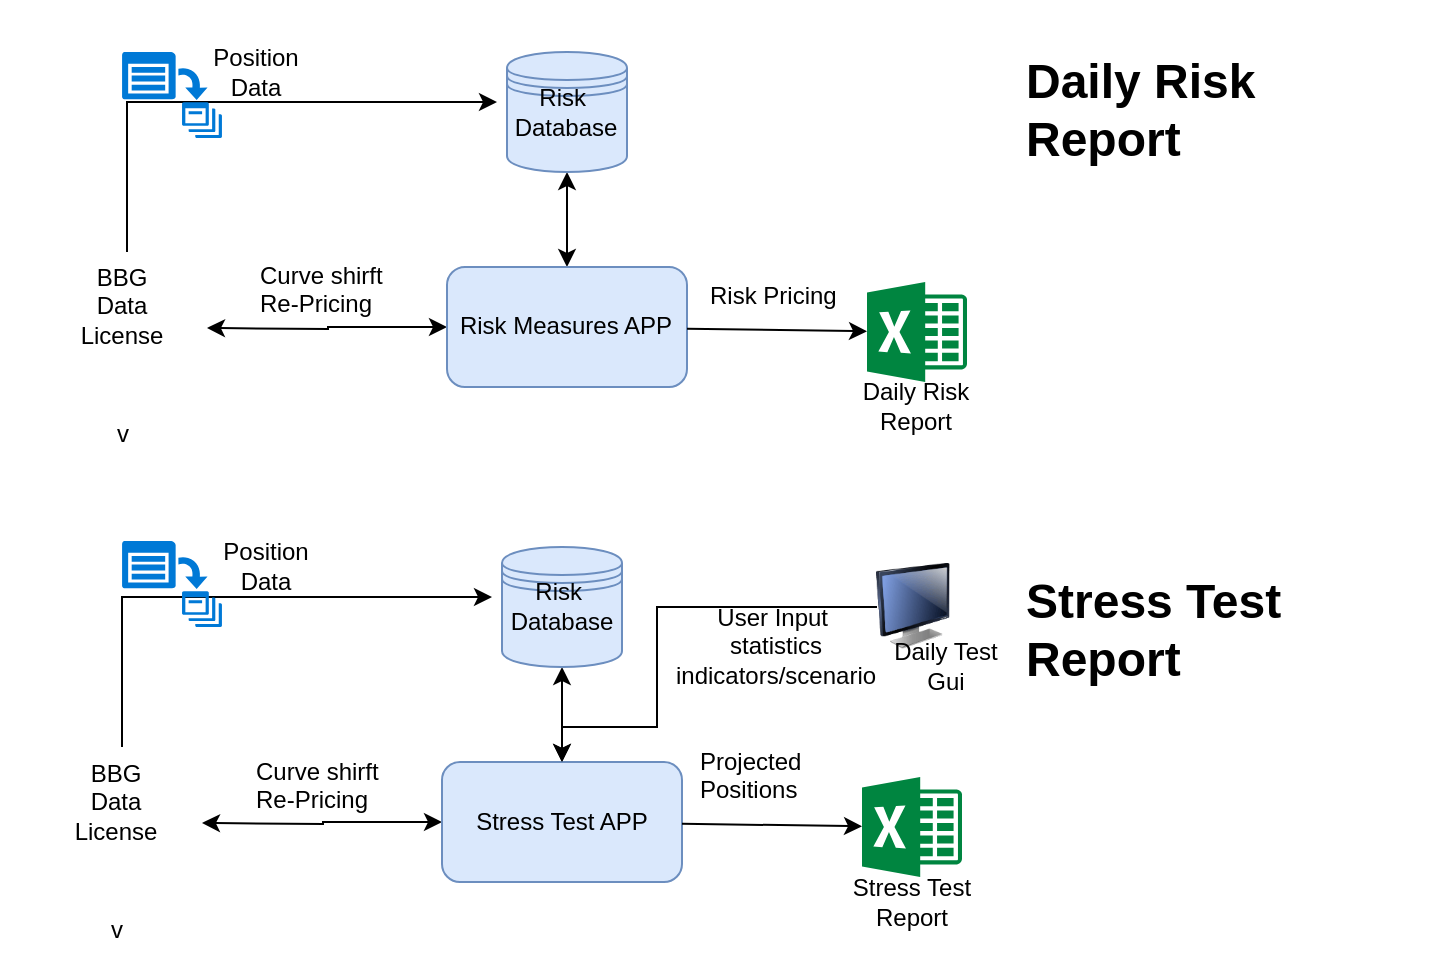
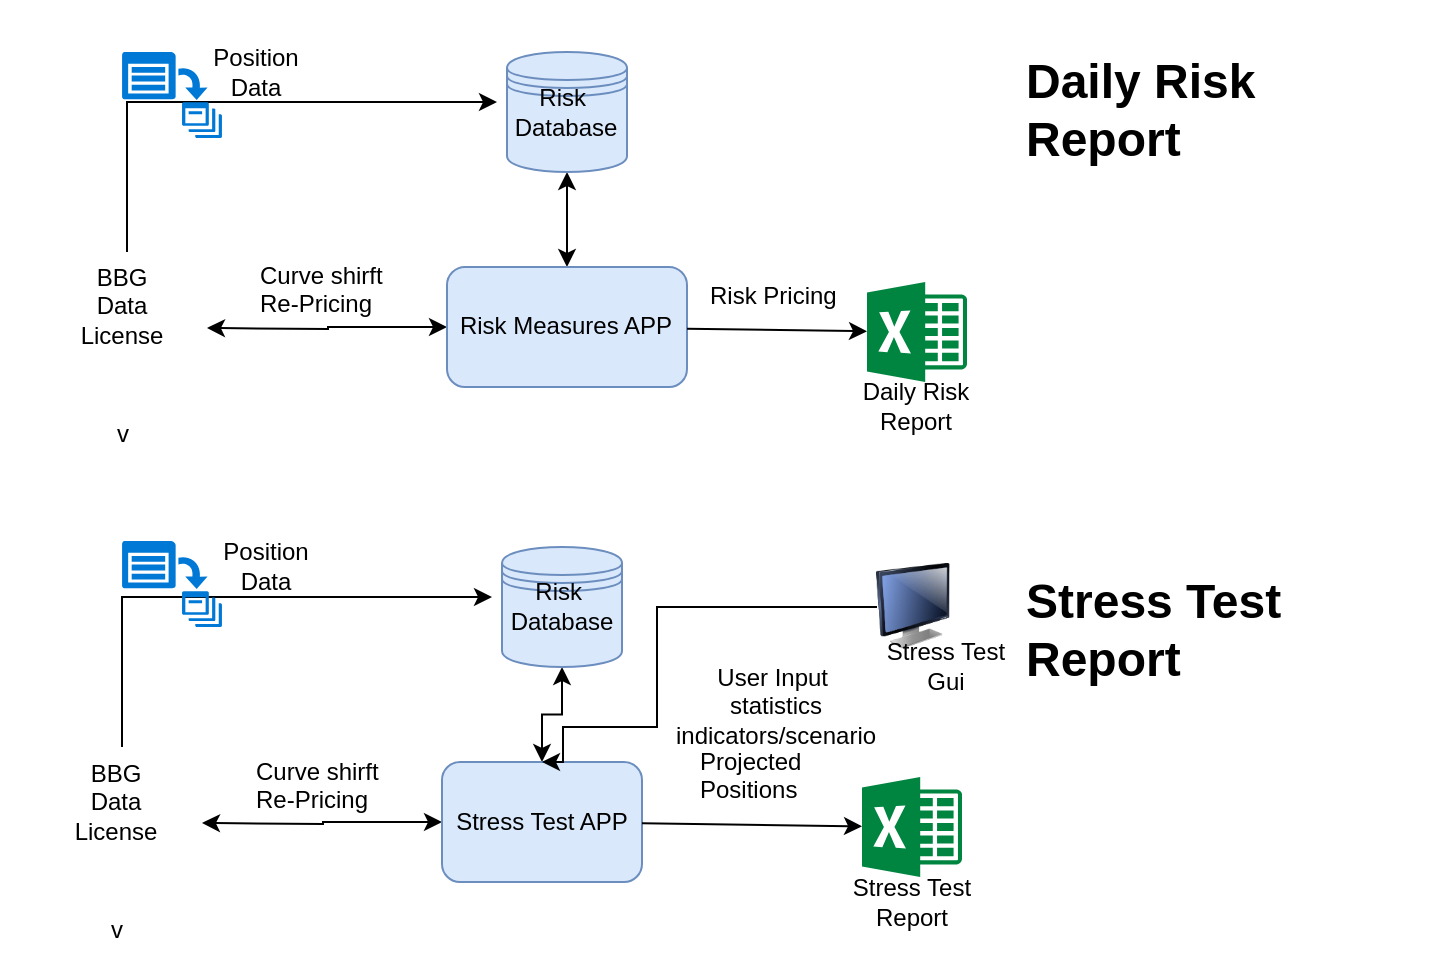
- <mxCell id="32" value="User Input&amp;nbsp;&lt;br&gt;statistics indicators/scenario&lt;br&gt;" style="text;html=1;strokeColor=none;fillColor=none;align=center;verticalAlign=middle;whiteSpace=wrap;rounded=0;" vertex="1" parent="1"><mxGeometry x="353" y="313" width="70" height="20" as="geometry" /></mxCell>
+ <mxCell id="32" value="User Input&amp;nbsp;&lt;br&gt;statistics indicators/scenario&lt;br&gt;" style="text;html=1;strokeColor=none;fillColor=none;align=center;verticalAlign=middle;whiteSpace=wrap;rounded=0;" vertex="1" parent="1"><mxGeometry x="353" y="343" width="70" height="20" as="geometry" /></mxCell>
- <mxCell id="33" value="Daily Test&lt;br&gt;Gui&lt;br&gt;" style="text;html=1;strokeColor=none;fillColor=none;align=center;verticalAlign=middle;whiteSpace=wrap;rounded=0;" vertex="1" parent="1"><mxGeometry x="438" y="323" width="70" height="20" as="geometry" /></mxCell>
+ <mxCell id="33" value="Stress Test&lt;br&gt;Gui&lt;br&gt;" style="text;html=1;strokeColor=none;fillColor=none;align=center;verticalAlign=middle;whiteSpace=wrap;rounded=0;" vertex="1" parent="1"><mxGeometry x="438" y="323" width="70" height="20" as="geometry" /></mxCell>
- <mxCell id="20" value="Stress Test APP" style="rounded=1;whiteSpace=wrap;html=1;fillColor=#dae8fc;strokeColor=#6c8ebf;" vertex="1" parent="1"><mxGeometry x="220.5" y="380.5" width="120" height="60" as="geometry" /></mxCell>
+ <mxCell id="20" value="Stress Test APP" style="rounded=1;whiteSpace=wrap;html=1;fillColor=#dae8fc;strokeColor=#6c8ebf;" vertex="1" parent="1"><mxGeometry x="220.5" y="380.5" width="100" height="60" as="geometry" /></mxCell>
